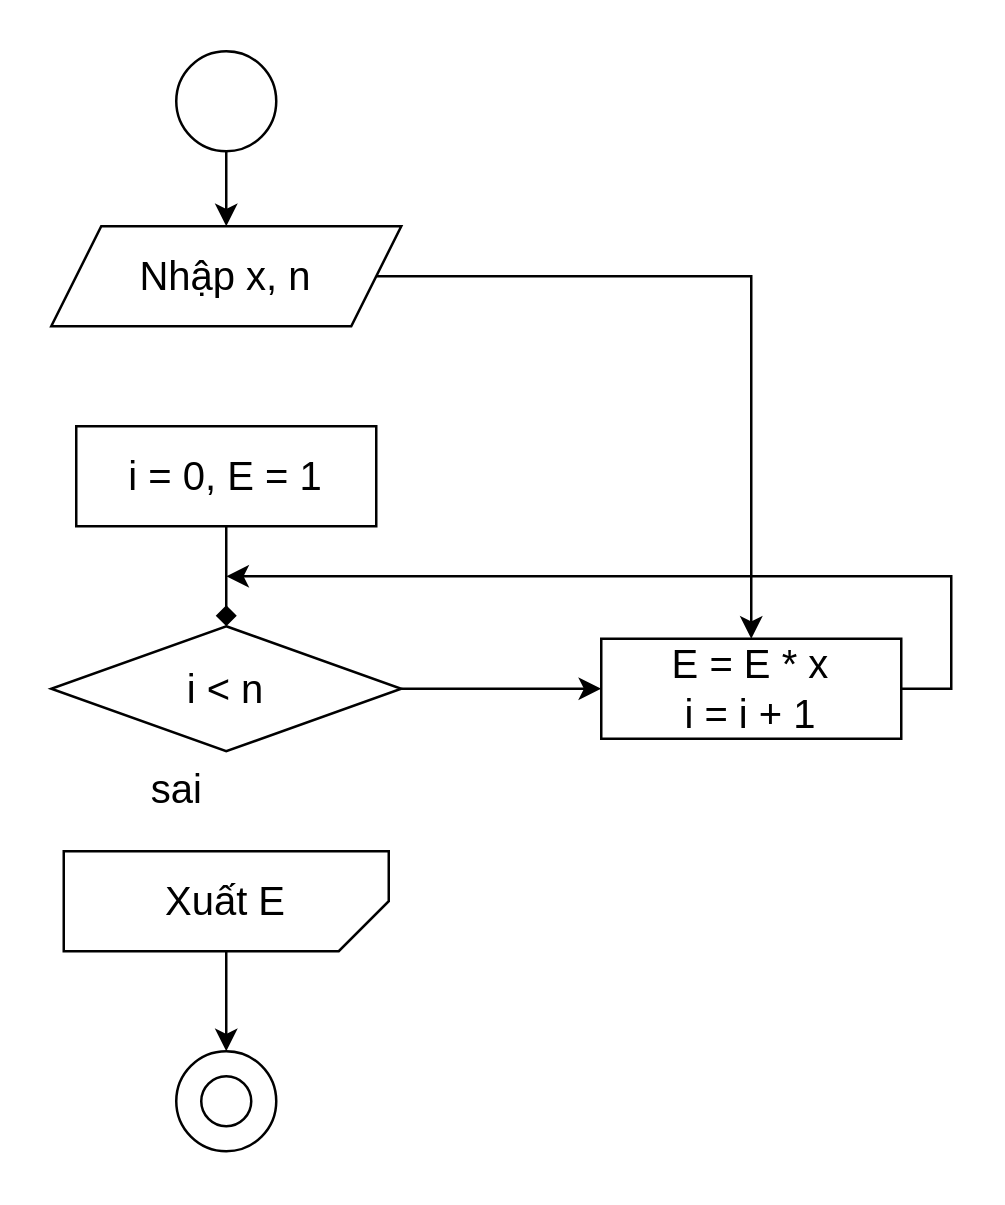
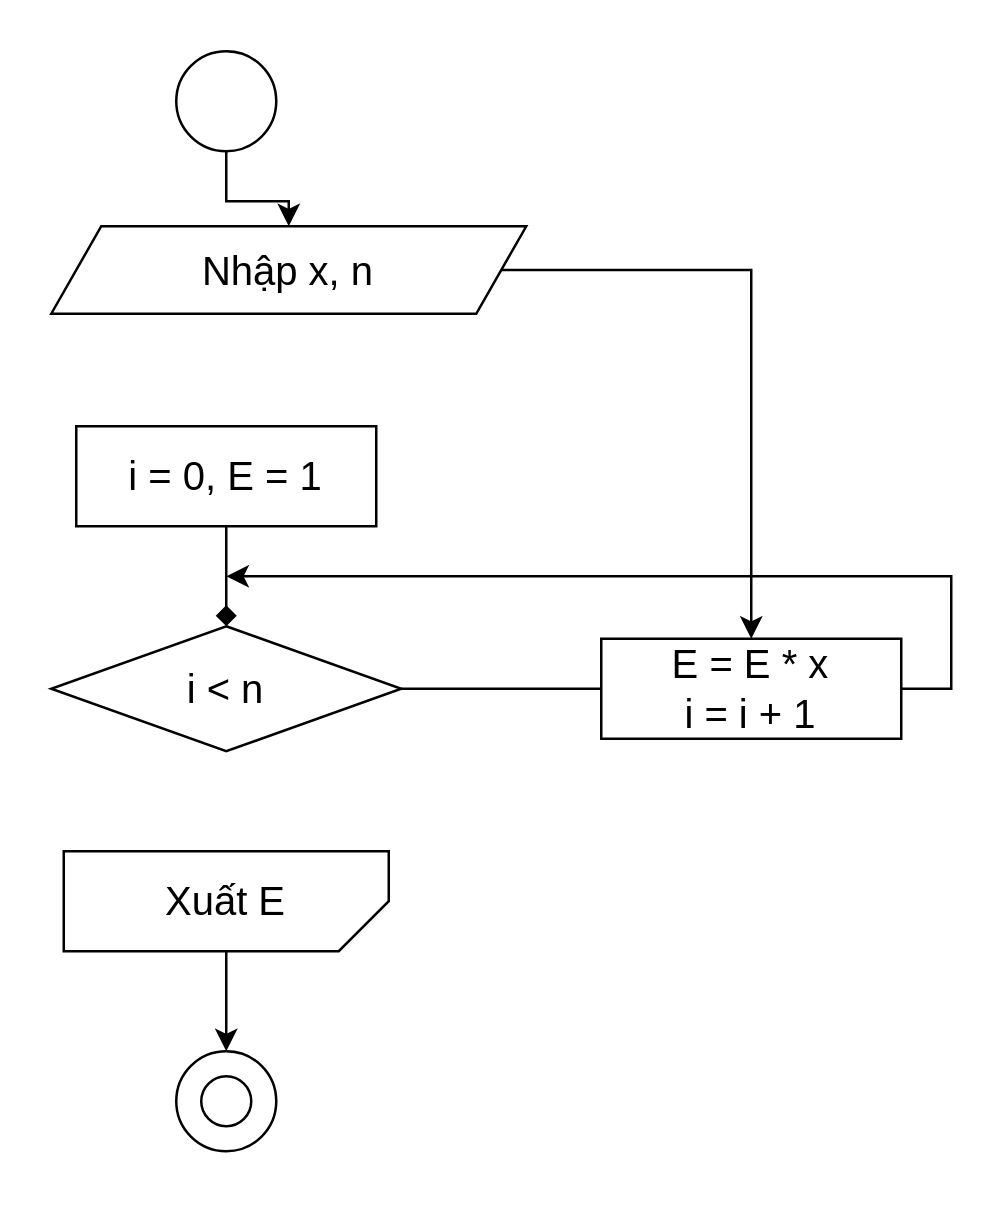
- <mxCell id="5" value="Nhập x, n" style="shape=parallelogram;perimeter=parallelogramPerimeter;whiteSpace=wrap;html=1;fixedSize=1;fontSize=16;" parent="1" vertex="1"><mxGeometry x="20" y="90" width="140" height="40" as="geometry" /></mxCell>
+ <mxCell id="5" value="Nhập x, n" style="shape=parallelogram;perimeter=parallelogramPerimeter;whiteSpace=wrap;html=1;fixedSize=1;fontSize=16;" parent="1" vertex="1"><mxGeometry x="20" y="90" width="190" height="35" as="geometry" /></mxCell>
- <mxCell id="8" value="" style="edgeStyle=orthogonalEdgeStyle;rounded=0;orthogonalLoop=1;jettySize=auto;html=1;" parent="1" source="9" target="11" edge="1"><mxGeometry relative="1" as="geometry" /></mxCell>
+ <mxCell id="8" value="" style="edgeStyle=orthogonalEdgeStyle;rounded=0;orthogonalLoop=1;jettySize=auto;html=1;endArrow=none;" parent="1" source="9" target="11" edge="1"><mxGeometry relative="1" as="geometry" /></mxCell>
- <mxCell id="14" value="&lt;font style=&quot;font-size: 16px;&quot;&gt;sai&lt;br&gt;&lt;/font&gt;" style="text;html=1;align=center;verticalAlign=middle;resizable=0;points=[];autosize=1;strokeColor=none;fillColor=none;" parent="1" vertex="1"><mxGeometry x="50" y="300" width="40" height="30" as="geometry" /></mxCell>
